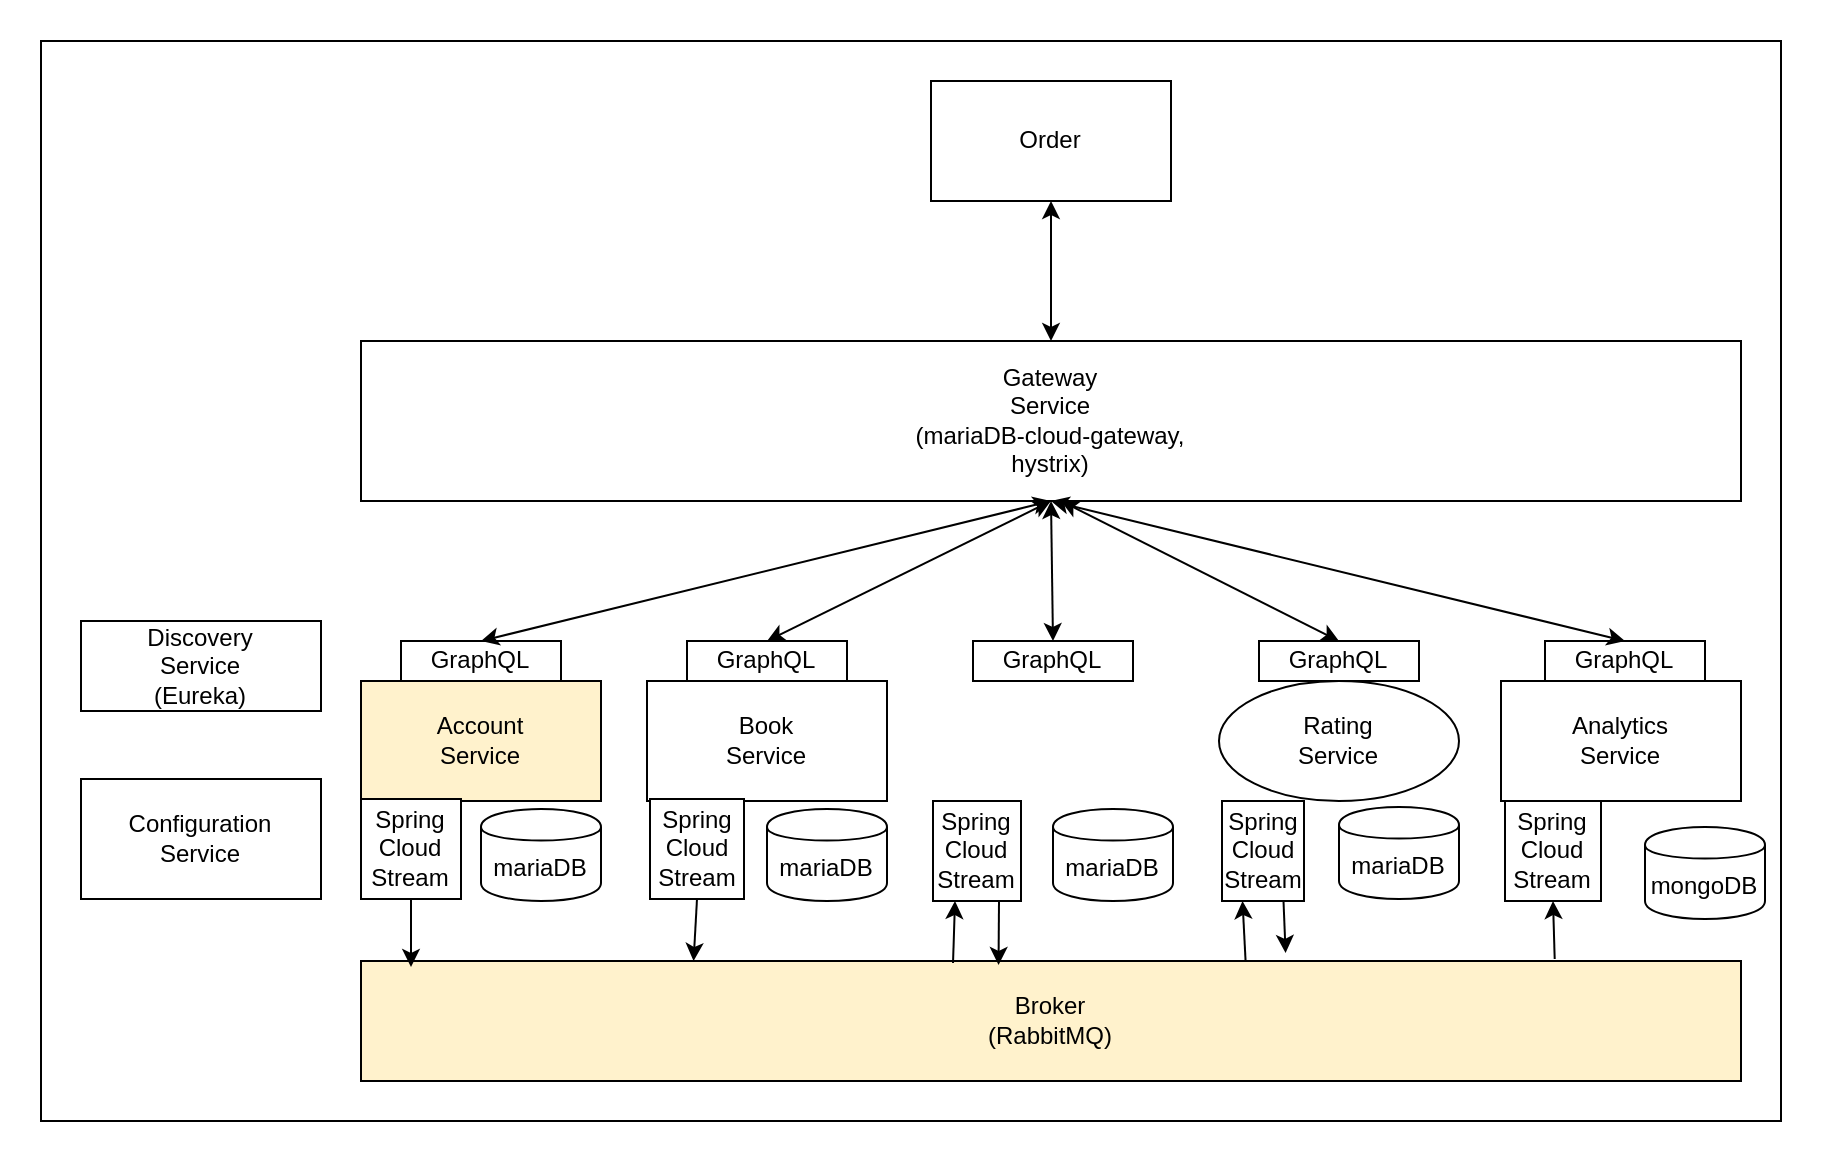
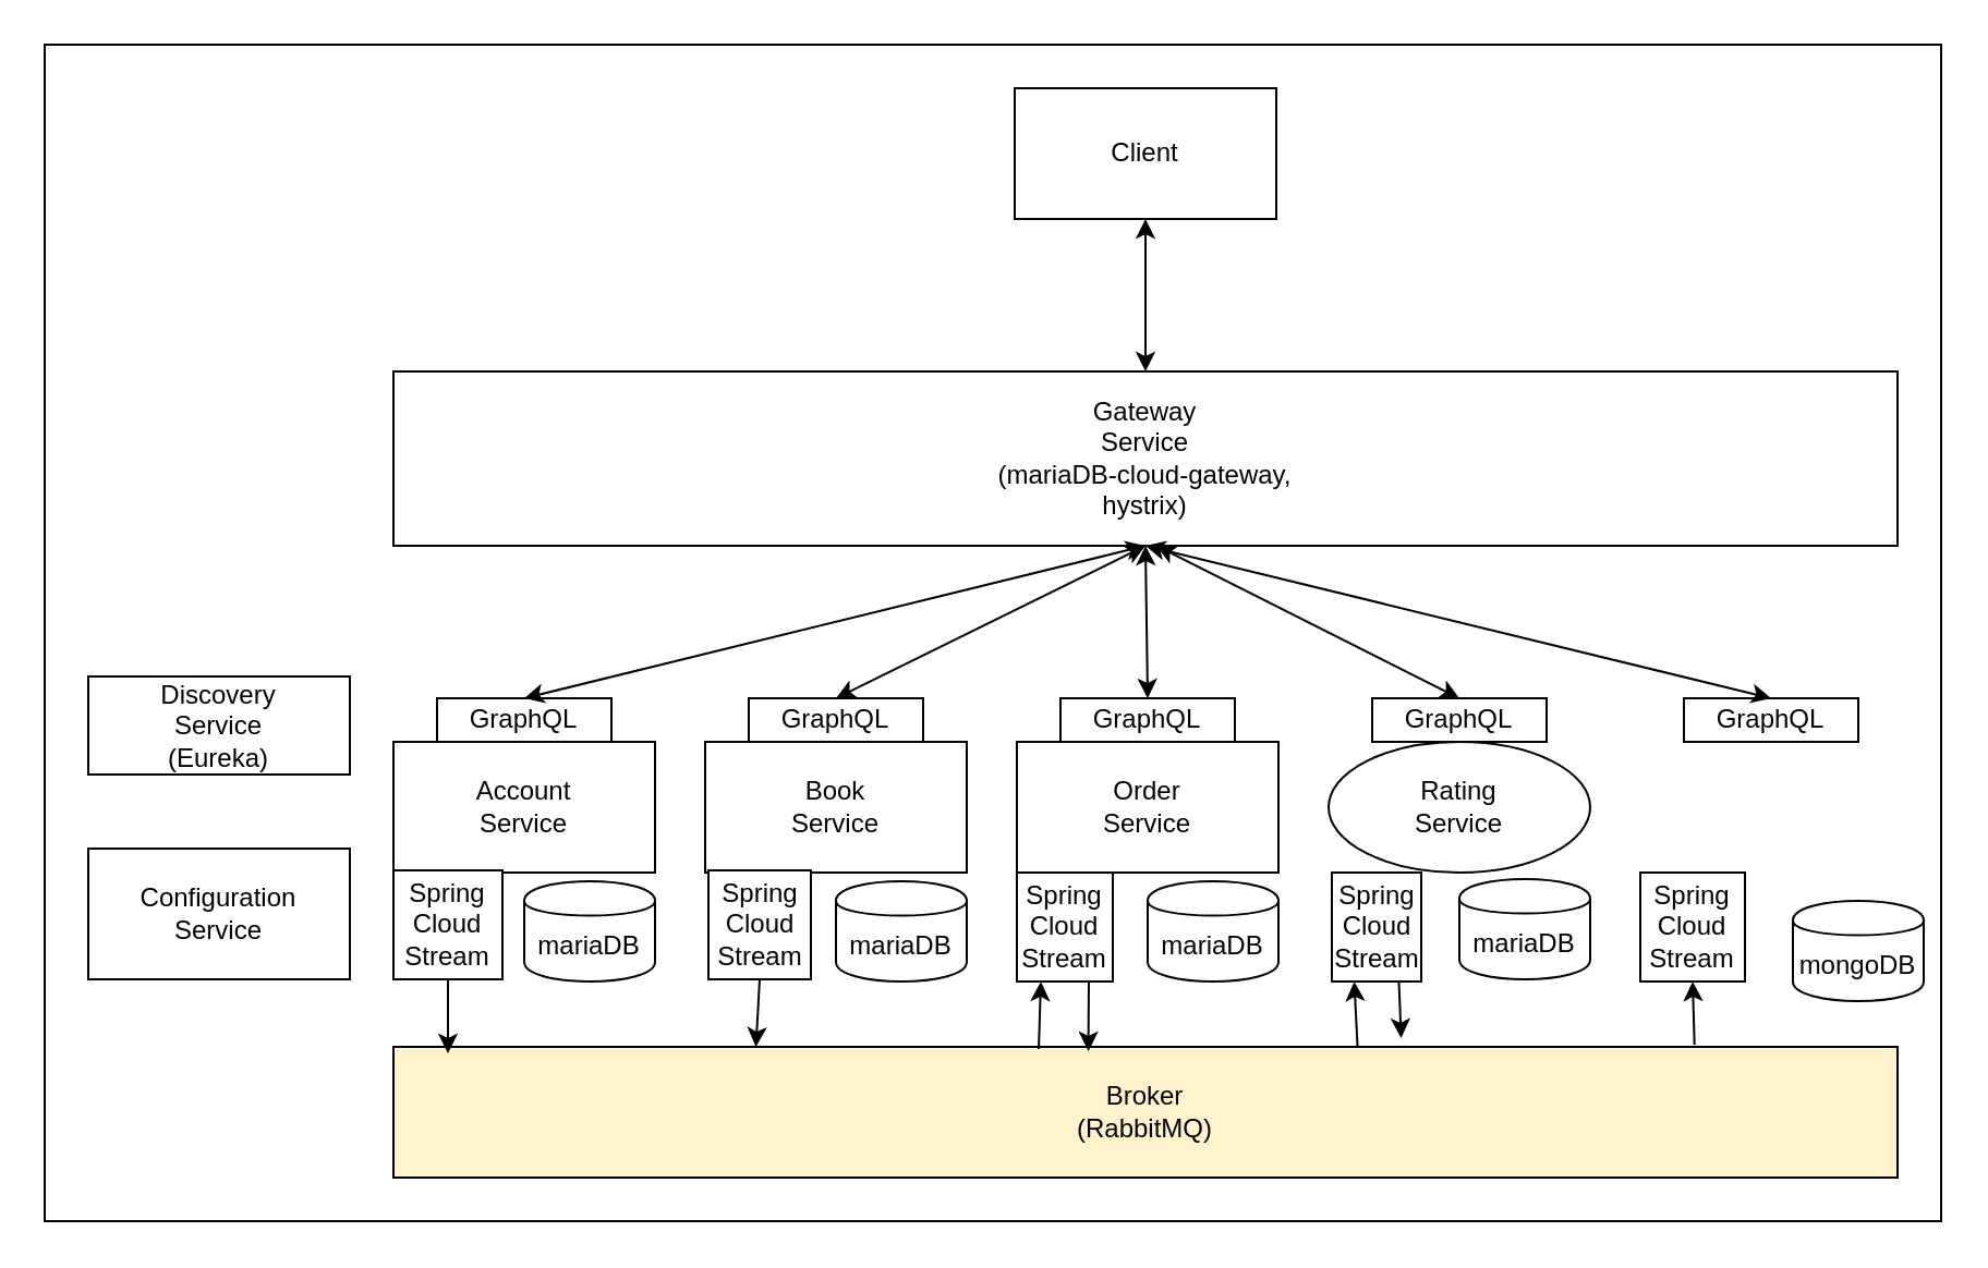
- <mxCell id="33" value="Order" style="rounded=0;whiteSpace=wrap;html=1;" vertex="1" parent="1"><mxGeometry x="465" y="40" width="120" height="60" as="geometry" /></mxCell>
+ <mxCell id="33" value="Client" style="rounded=0;whiteSpace=wrap;html=1;" vertex="1" parent="1"><mxGeometry x="465" y="40" width="120" height="60" as="geometry" /></mxCell>
- <mxCell id="7" value="Account&lt;br&gt;Service&lt;br&gt;" style="rounded=0;whiteSpace=wrap;html=1;fillColor=#fff2cc;" vertex="1" parent="1"><mxGeometry x="180" y="340" width="120" height="60" as="geometry" /></mxCell>
+ <mxCell id="7" value="Account&lt;br&gt;Service&lt;br&gt;" style="rounded=0;whiteSpace=wrap;html=1;" vertex="1" parent="1"><mxGeometry x="180" y="340" width="120" height="60" as="geometry" /></mxCell>
+ <mxCell id="9" value="Order&lt;br&gt;Service&lt;br&gt;" style="rounded=0;whiteSpace=wrap;html=1;" vertex="1" parent="1"><mxGeometry x="466" y="340" width="120" height="60" as="geometry" /></mxCell>
- <mxCell id="11" value="Analytics&lt;br&gt;Service&lt;br&gt;" style="rounded=0;whiteSpace=wrap;html=1;" vertex="1" parent="1"><mxGeometry x="750" y="340" width="120" height="60" as="geometry" /></mxCell>
